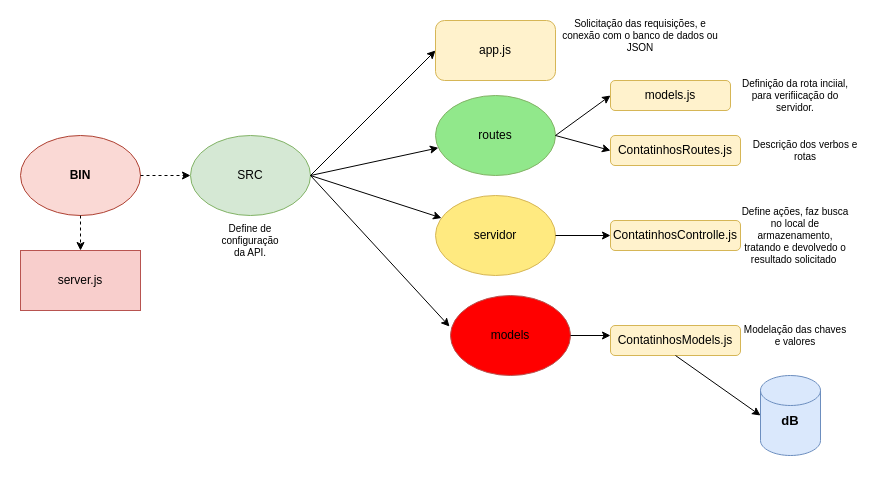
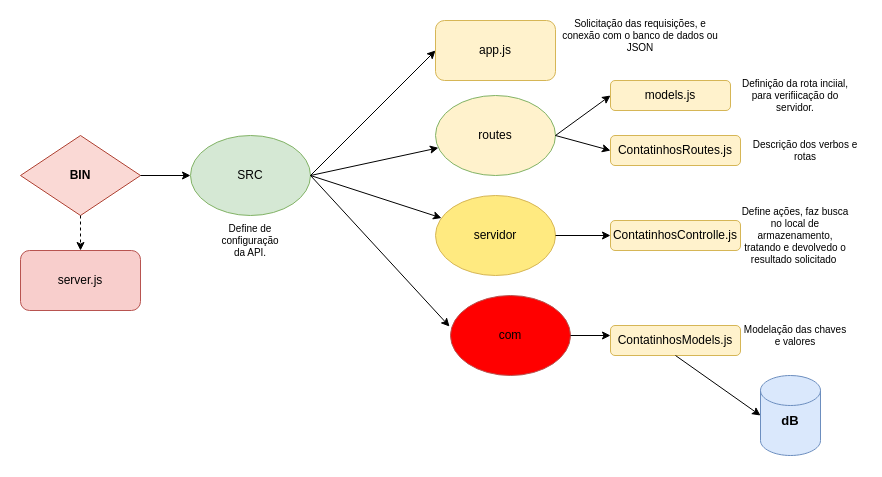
- <mxCell id="12" value="routes" style="ellipse;whiteSpace=wrap;html=1;strokeColor=#82b366;fillColor=#91E88B;" vertex="1" parent="1"><mxGeometry x="435" y="95" width="120" height="80" as="geometry" /></mxCell>
+ <mxCell id="12" value="routes" style="ellipse;whiteSpace=wrap;html=1;strokeColor=#82b366;fillColor=#fff2cc;" vertex="1" parent="1"><mxGeometry x="435" y="95" width="120" height="80" as="geometry" /></mxCell>
- <mxCell id="2" value="&lt;b&gt;BIN&lt;/b&gt;" style="ellipse;whiteSpace=wrap;html=1;fillColor=#fad9d5;strokeColor=#ae4132;" vertex="1" parent="1"><mxGeometry x="20" y="135" width="120" height="80" as="geometry" /></mxCell>
+ <mxCell id="2" value="&lt;b&gt;BIN&lt;/b&gt;" style="rhombus;whiteSpace=wrap;html=1;fillColor=#fad9d5;strokeColor=#ae4132;" vertex="1" parent="1"><mxGeometry x="20" y="135" width="120" height="80" as="geometry" /></mxCell>
- <mxCell id="5" value="" style="endArrow=classic;html=1;exitX=1;exitY=0.5;exitDx=0;exitDy=0;dashed=1;" edge="1" parent="1" source="2" target="6"><mxGeometry width="50" height="50" relative="1" as="geometry"><mxPoint x="460" y="245" as="sourcePoint" /><mxPoint x="260" y="175" as="targetPoint" /></mxGeometry></mxCell>
+ <mxCell id="5" value="" style="endArrow=classic;html=1;exitX=1;exitY=0.5;exitDx=0;exitDy=0;" edge="1" parent="1" source="2" target="6"><mxGeometry width="50" height="50" relative="1" as="geometry"><mxPoint x="460" y="245" as="sourcePoint" /><mxPoint x="260" y="175" as="targetPoint" /></mxGeometry></mxCell>
- <mxCell id="4" value="server.js" style="whiteSpace=wrap;html=1;fillColor=#f8cecc;strokeColor=#b85450;rounded=0;" vertex="1" parent="1"><mxGeometry x="20" y="250" width="120" height="60" as="geometry" /></mxCell>
+ <mxCell id="4" value="server.js" style="rounded=1;whiteSpace=wrap;html=1;fillColor=#f8cecc;strokeColor=#b85450;" vertex="1" parent="1"><mxGeometry x="20" y="250" width="120" height="60" as="geometry" /></mxCell>
- <mxCell id="16" value="models" style="ellipse;whiteSpace=wrap;html=1;strokeColor=#b85450;fillColor=#FF0000;" vertex="1" parent="1"><mxGeometry x="450" y="295" width="120" height="80" as="geometry" /></mxCell>
+ <mxCell id="16" value="com" style="ellipse;whiteSpace=wrap;html=1;strokeColor=#b85450;fillColor=#FF0000;" vertex="1" parent="1"><mxGeometry x="450" y="295" width="120" height="80" as="geometry" /></mxCell>
